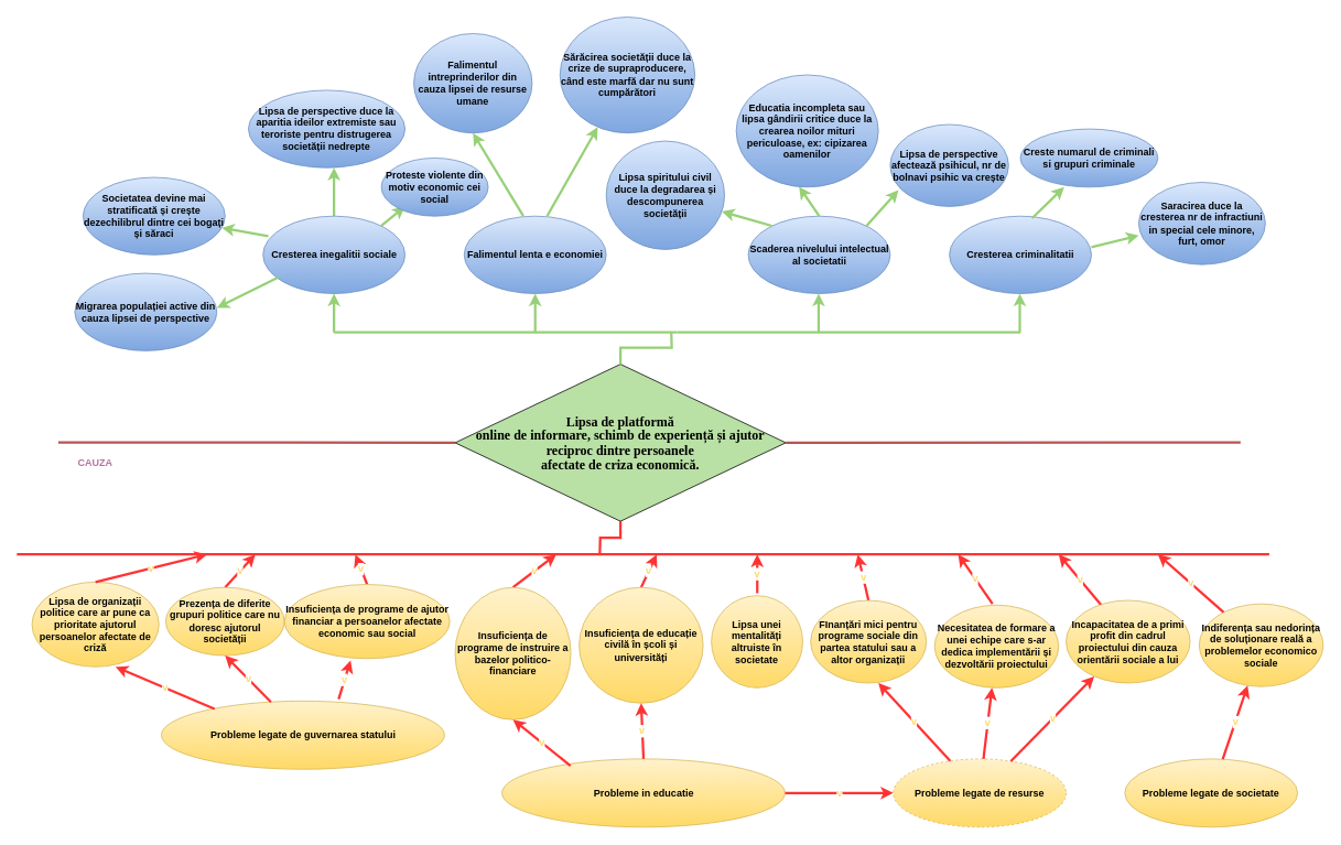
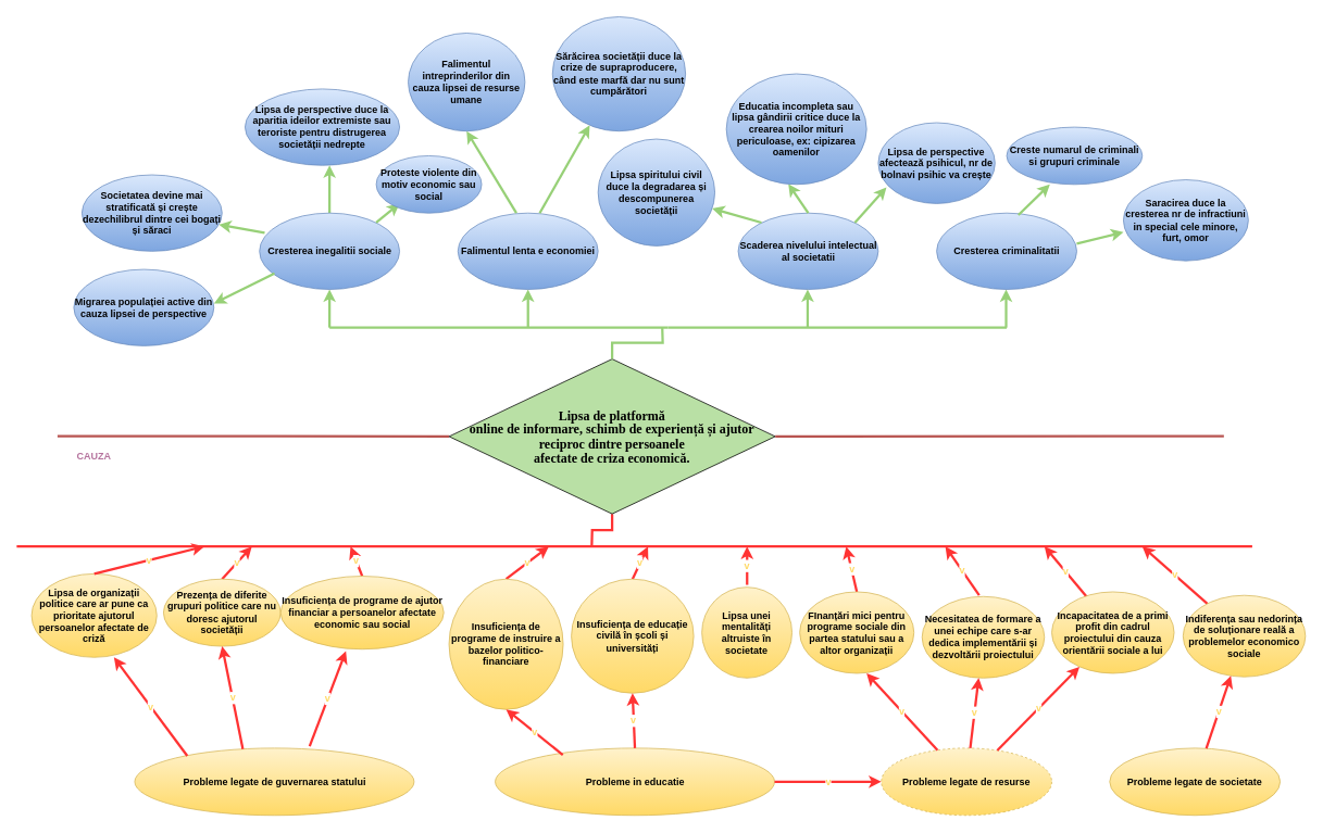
- <mxCell id="42" value="&lt;h5 style=&quot;font-size: 12px&quot;&gt;Proteste violente din motiv economic cei social&lt;/h5&gt;" style="ellipse;whiteSpace=wrap;html=1;fillColor=#dae8fc;gradientColor=#7ea6e0;strokeColor=#6c8ebf;fontStyle=1;fontSize=12;" vertex="1" parent="1"><mxGeometry x="460.78" y="190.57" width="129.22" height="70.29" as="geometry" /></mxCell>
+ <mxCell id="42" value="&lt;h5 style=&quot;font-size: 12px&quot;&gt;Proteste violente din motiv economic sau social&lt;/h5&gt;" style="ellipse;whiteSpace=wrap;html=1;fillColor=#dae8fc;gradientColor=#7ea6e0;strokeColor=#6c8ebf;fontStyle=1;fontSize=12;" vertex="1" parent="1"><mxGeometry x="460.78" y="190.57" width="129.22" height="70.29" as="geometry" /></mxCell>
- <mxCell id="21" value="Probleme legate de guvernarea statului" style="ellipse;whiteSpace=wrap;html=1;fillColor=#fff2cc;fontSize=12;gradientColor=#ffd966;strokeColor=#d6b656;fontStyle=1" vertex="1" parent="1"><mxGeometry x="194.685" y="847.5" width="342.517" height="82.5" as="geometry" /></mxCell>
+ <mxCell id="21" value="Probleme legate de guvernarea statului" style="ellipse;whiteSpace=wrap;html=1;fillColor=#fff2cc;fontSize=12;gradientColor=#ffd966;strokeColor=#d6b656;fontStyle=1" vertex="1" parent="1"><mxGeometry x="164.685" y="917.5" width="342.517" height="82.5" as="geometry" /></mxCell>
